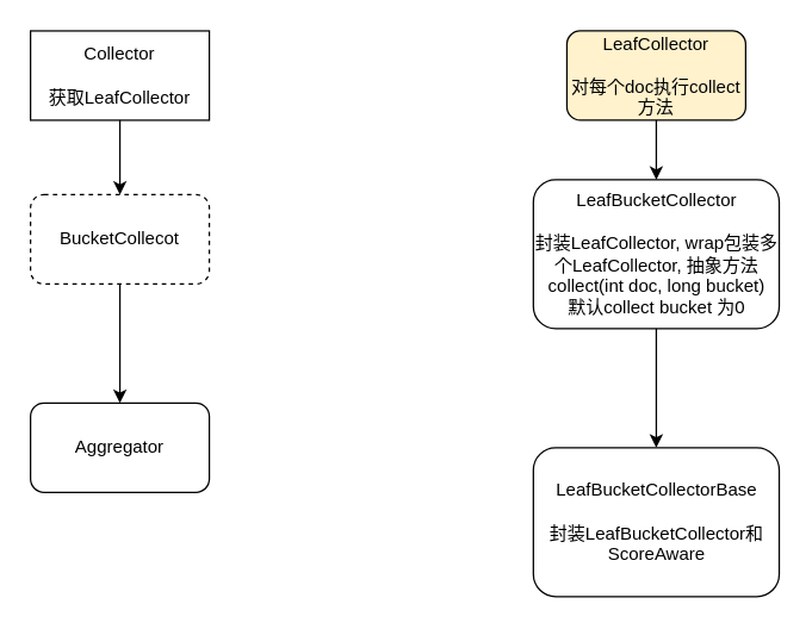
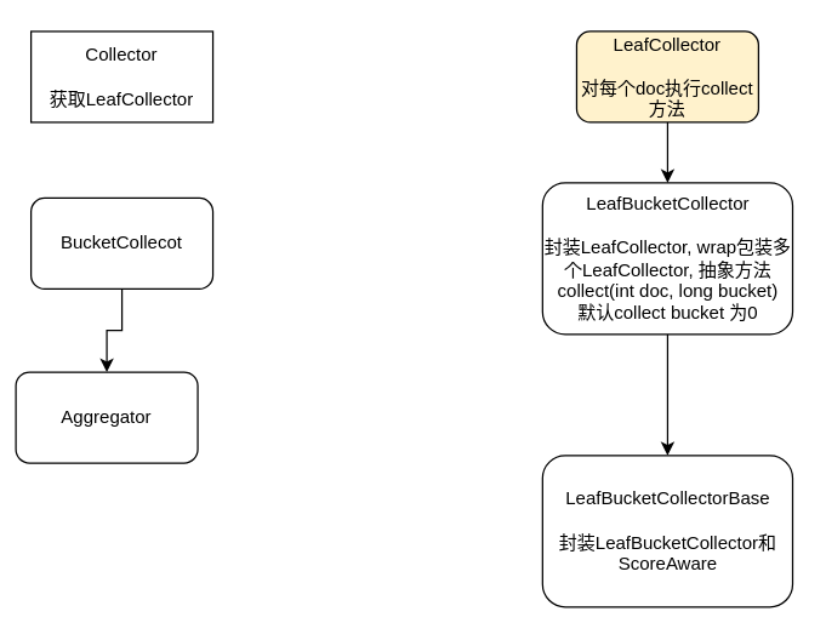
- <mxCell id="2" style="edgeStyle=orthogonalEdgeStyle;rounded=0;orthogonalLoop=1;jettySize=auto;html=1;exitX=0.5;exitY=1;exitDx=0;exitDy=0;entryX=0.5;entryY=0;entryDx=0;entryDy=0;" edge="1" parent="1" source="3" target="5"><mxGeometry relative="1" as="geometry" /></mxCell>
- <mxCell id="5" value="BucketCollecot" style="rounded=1;whiteSpace=wrap;html=1;dashed=1;" vertex="1" parent="1"><mxGeometry x="20" y="130" width="120" height="60" as="geometry" /></mxCell>
+ <mxCell id="5" value="BucketCollecot" style="rounded=1;whiteSpace=wrap;html=1;" vertex="1" parent="1"><mxGeometry x="20" y="130" width="120" height="60" as="geometry" /></mxCell>
- <mxCell id="6" value="Aggregator" style="rounded=1;whiteSpace=wrap;html=1;" vertex="1" parent="1"><mxGeometry x="20" y="270" width="120" height="60" as="geometry" /></mxCell>
+ <mxCell id="6" value="Aggregator" style="rounded=1;whiteSpace=wrap;html=1;" vertex="1" parent="1"><mxGeometry x="10" y="245" width="120" height="60" as="geometry" /></mxCell>
